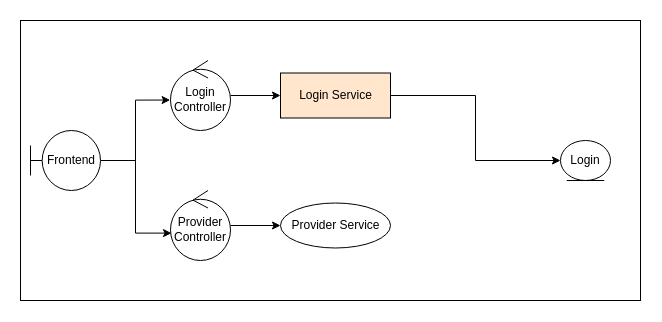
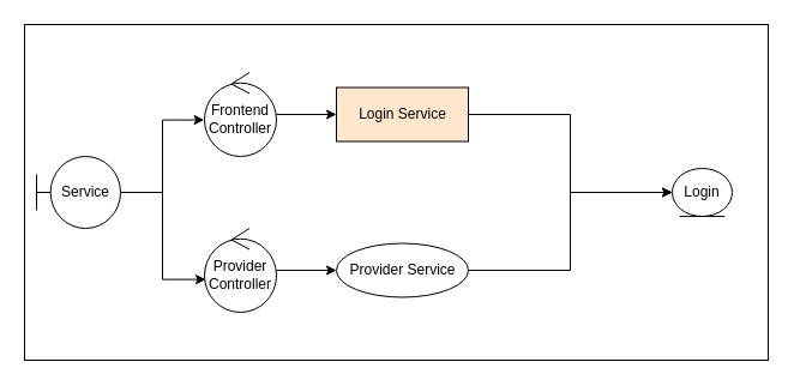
- <mxCell id="4" value="Login&lt;br&gt;Controller" style="ellipse;shape=umlControl;whiteSpace=wrap;html=1;" vertex="1" parent="1"><mxGeometry x="170" y="60" width="60" height="70" as="geometry" /></mxCell>
+ <mxCell id="4" value="Frontend&lt;br&gt;Controller" style="ellipse;shape=umlControl;whiteSpace=wrap;html=1;" vertex="1" parent="1"><mxGeometry x="170" y="60" width="60" height="70" as="geometry" /></mxCell>
- <mxCell id="8" value="Frontend" style="shape=umlBoundary;whiteSpace=wrap;html=1;" vertex="1" parent="1"><mxGeometry x="30" y="130" width="70" height="60" as="geometry" /></mxCell>
+ <mxCell id="8" value="Service" style="shape=umlBoundary;whiteSpace=wrap;html=1;" vertex="1" parent="1"><mxGeometry x="30" y="130" width="70" height="60" as="geometry" /></mxCell>
+ <mxCell id="13" style="edgeStyle=orthogonalEdgeStyle;rounded=0;orthogonalLoop=1;jettySize=auto;html=1;curved=0;entryX=0;entryY=0.5;entryDx=0;entryDy=0;" edge="1" parent="1" source="14" target="5"><mxGeometry relative="1" as="geometry" /></mxCell>
